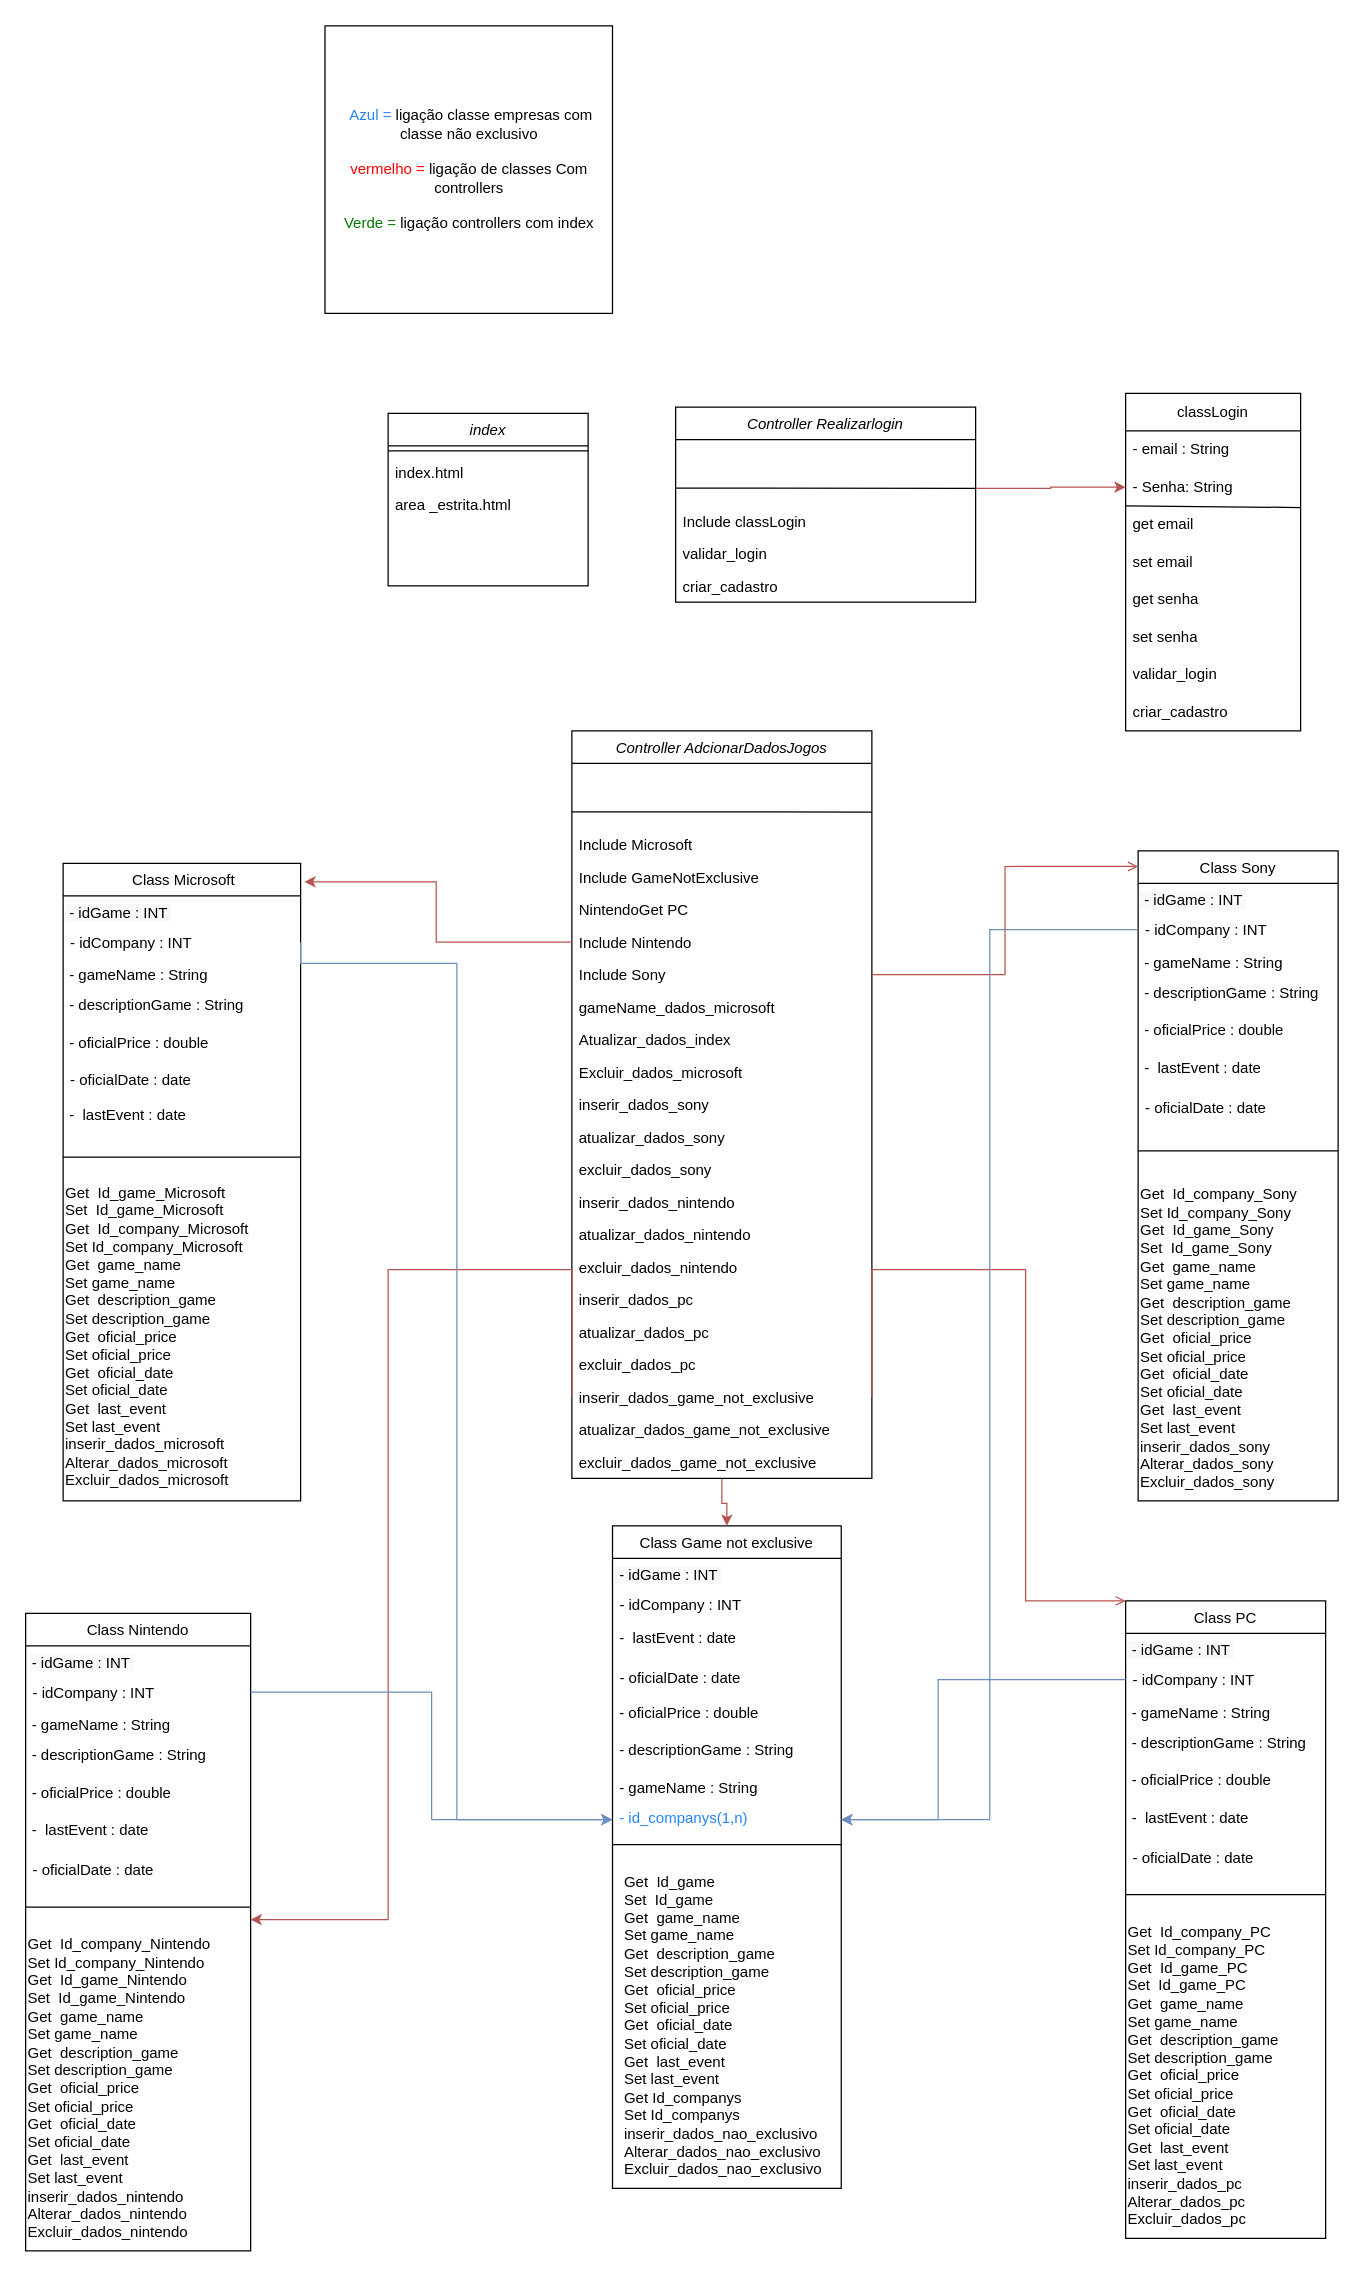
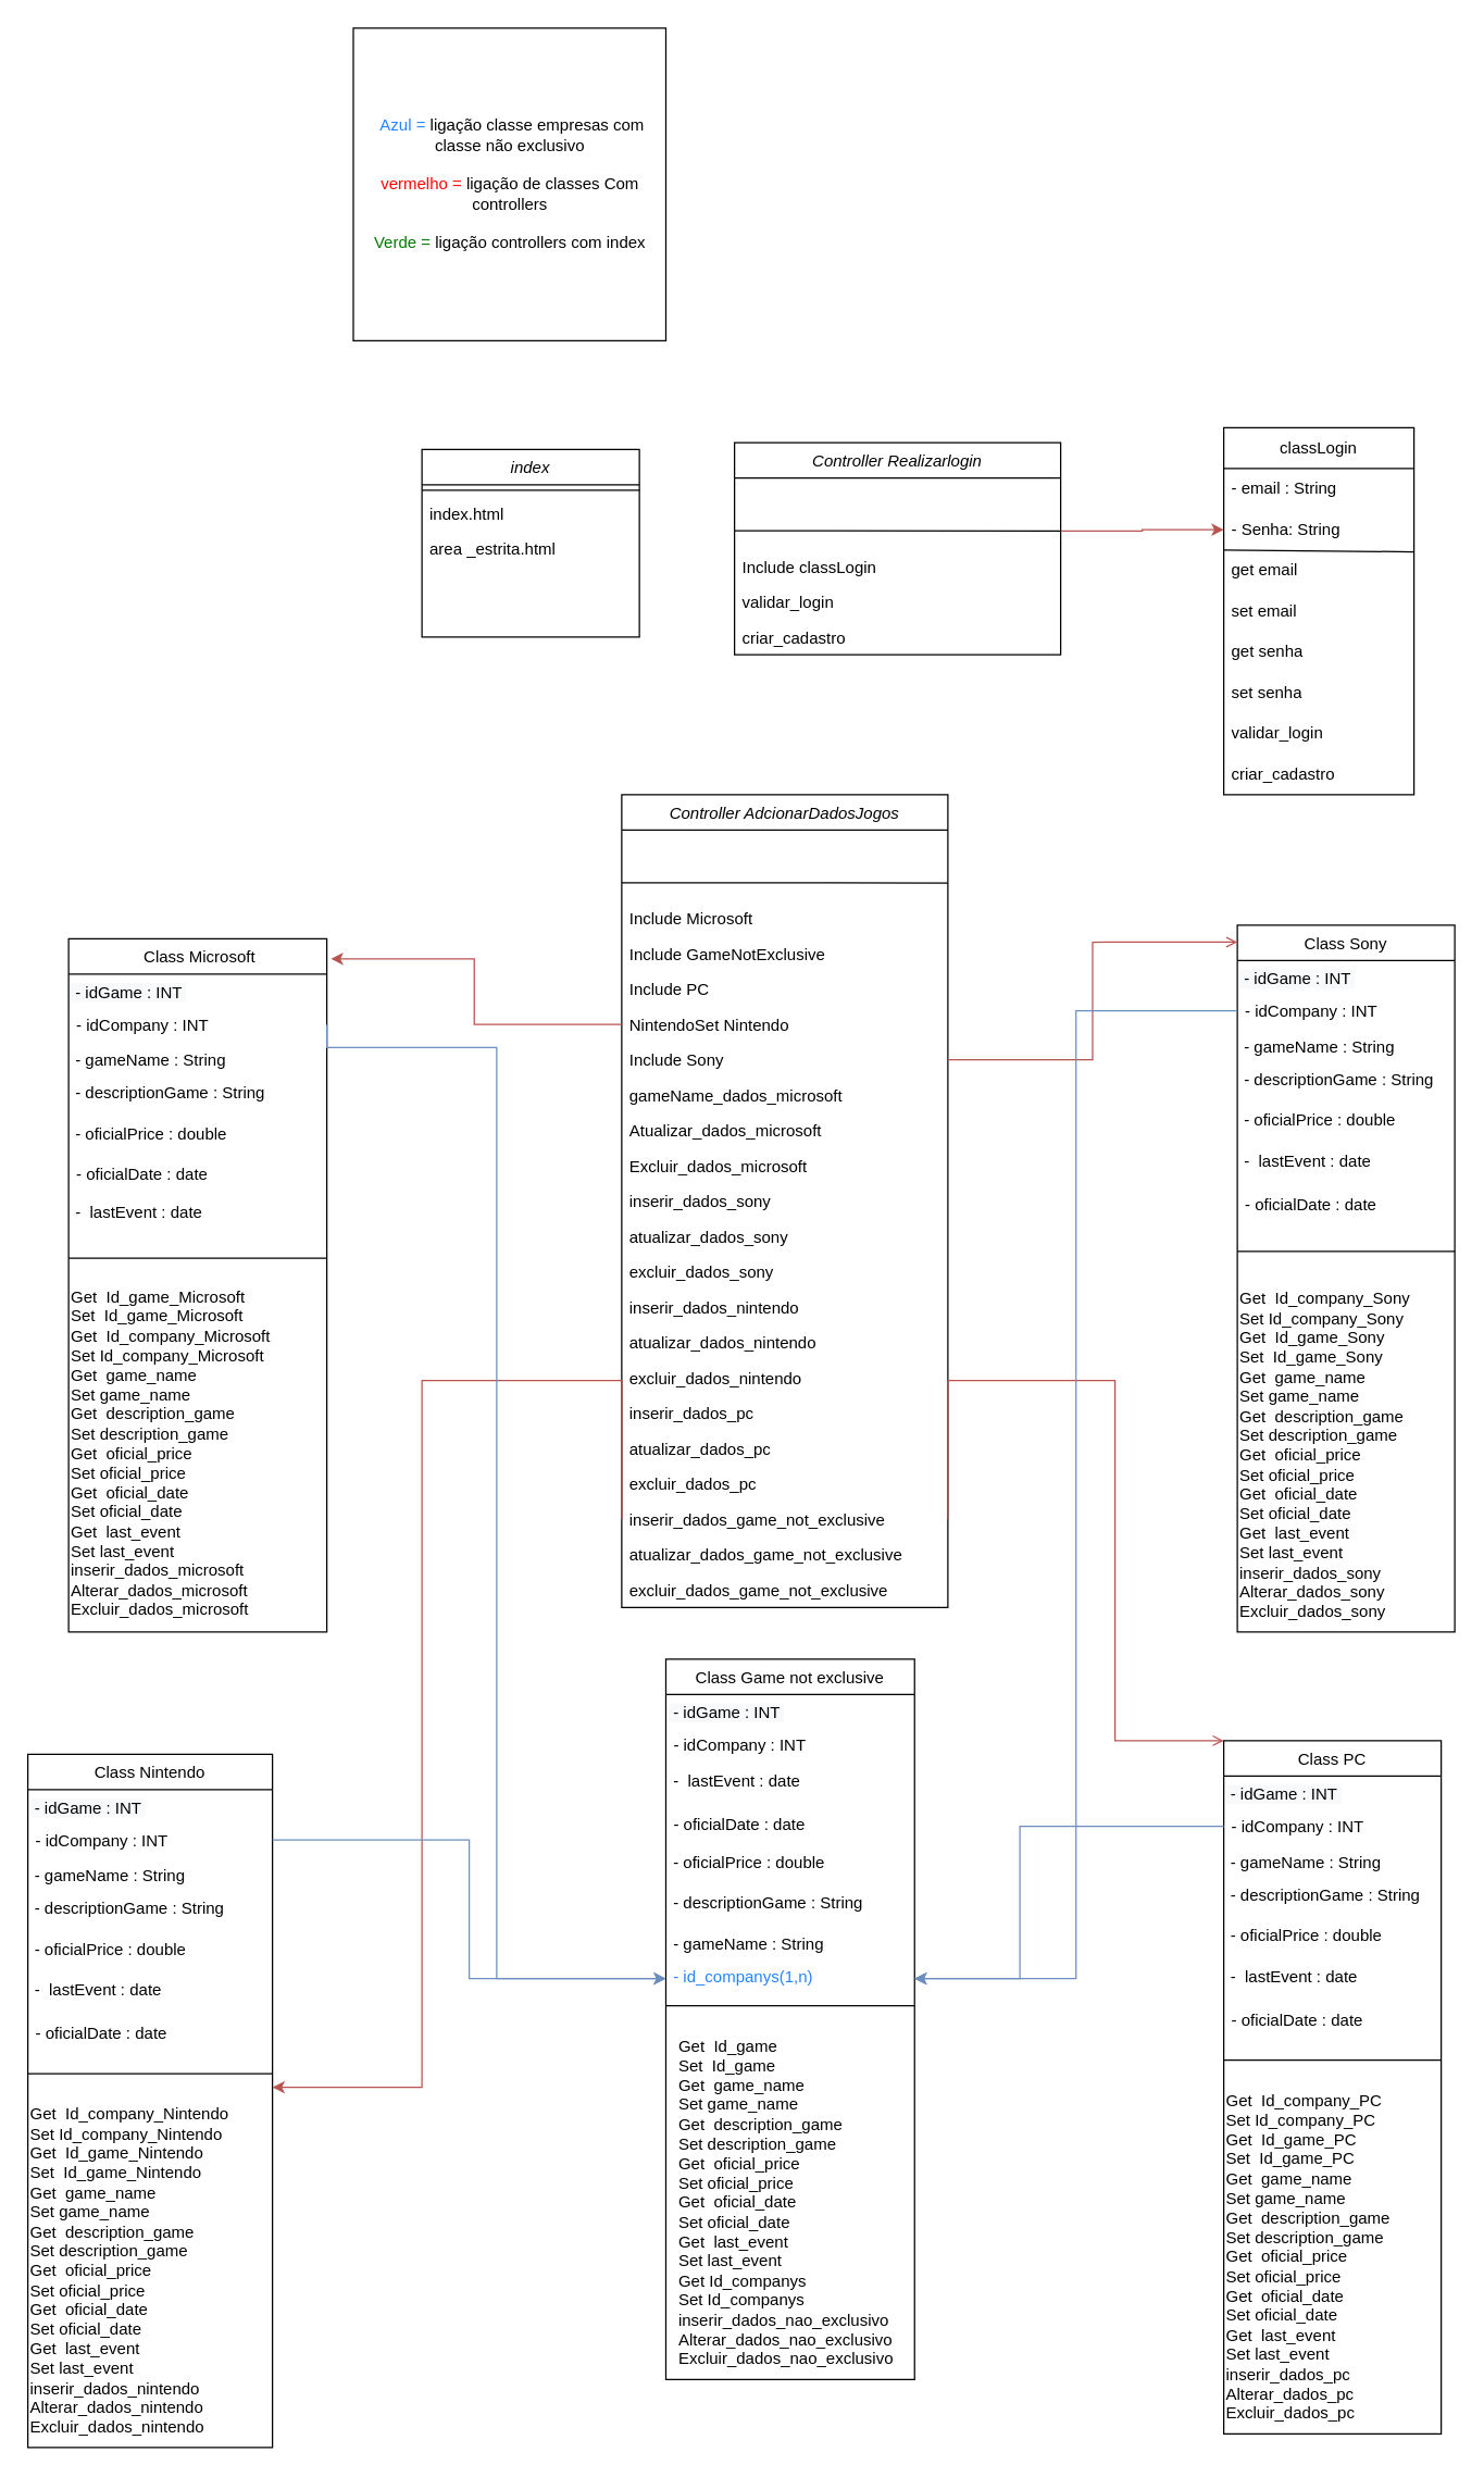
- <mxCell id="64" value="NintendoGet PC" style="text;align=left;verticalAlign=top;spacingLeft=4;spacingRight=4;overflow=hidden;rotatable=0;points=[[0,0.5],[1,0.5]];portConstraint=eastwest;" parent="58" vertex="1"><mxGeometry y="130" width="240" height="26" as="geometry" /></mxCell>
+ <mxCell id="64" value="Include PC" style="text;align=left;verticalAlign=top;spacingLeft=4;spacingRight=4;overflow=hidden;rotatable=0;points=[[0,0.5],[1,0.5]];portConstraint=eastwest;" parent="58" vertex="1"><mxGeometry y="130" width="240" height="26" as="geometry" /></mxCell>
- <mxCell id="65" value="Include Nintendo" style="text;align=left;verticalAlign=top;spacingLeft=4;spacingRight=4;overflow=hidden;rotatable=0;points=[[0,0.5],[1,0.5]];portConstraint=eastwest;" parent="58" vertex="1"><mxGeometry y="156" width="240" height="26" as="geometry" /></mxCell>
+ <mxCell id="65" value="NintendoSet Nintendo" style="text;align=left;verticalAlign=top;spacingLeft=4;spacingRight=4;overflow=hidden;rotatable=0;points=[[0,0.5],[1,0.5]];portConstraint=eastwest;" parent="58" vertex="1"><mxGeometry y="156" width="240" height="26" as="geometry" /></mxCell>
- <mxCell id="68" value="Atualizar_dados_index " style="text;align=left;verticalAlign=top;spacingLeft=4;spacingRight=4;overflow=hidden;rotatable=0;points=[[0,0.5],[1,0.5]];portConstraint=eastwest;" vertex="1" parent="58"><mxGeometry y="234" width="240" height="26" as="geometry" /></mxCell>
+ <mxCell id="68" value="Atualizar_dados_microsoft " style="text;align=left;verticalAlign=top;spacingLeft=4;spacingRight=4;overflow=hidden;rotatable=0;points=[[0,0.5],[1,0.5]];portConstraint=eastwest;" vertex="1" parent="58"><mxGeometry y="234" width="240" height="26" as="geometry" /></mxCell>
- <mxCell id="57" style="edgeStyle=orthogonalEdgeStyle;rounded=0;orthogonalLoop=1;jettySize=auto;html=1;entryX=0.5;entryY=0;entryDx=0;entryDy=0;fillColor=#f8cecc;strokeColor=#b85450;" parent="1" source="58" target="36" edge="1"><mxGeometry relative="1" as="geometry"><mxPoint x="577" y="1210" as="targetPoint" /></mxGeometry></mxCell>
